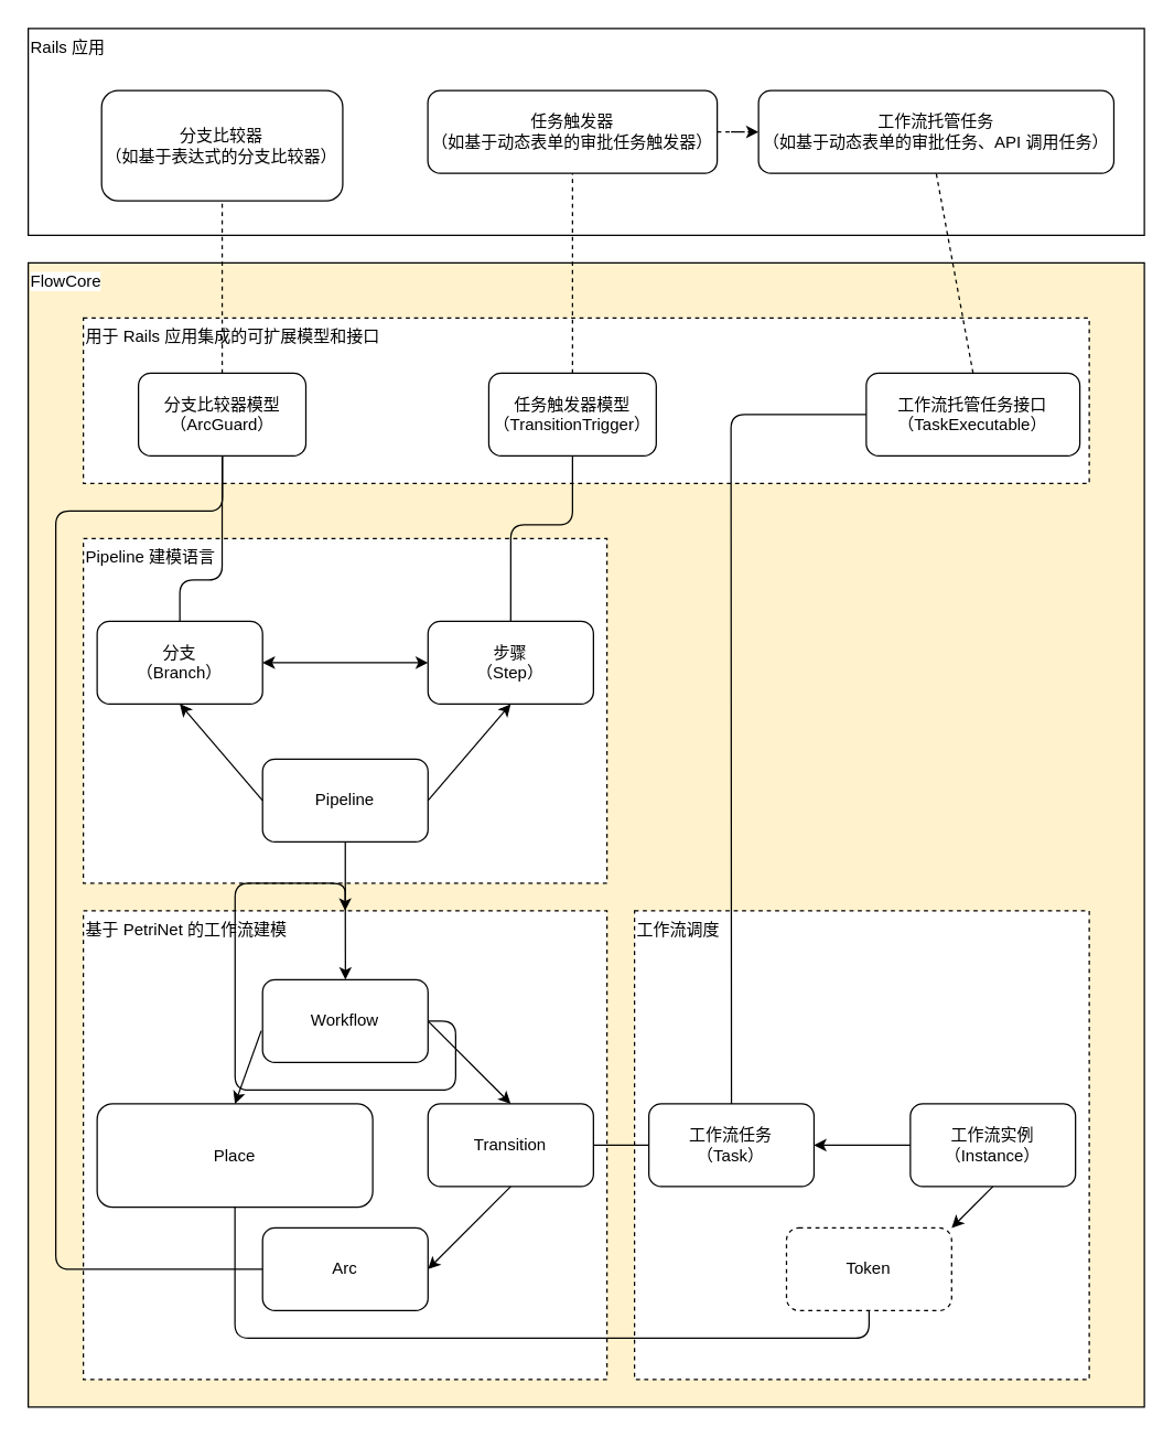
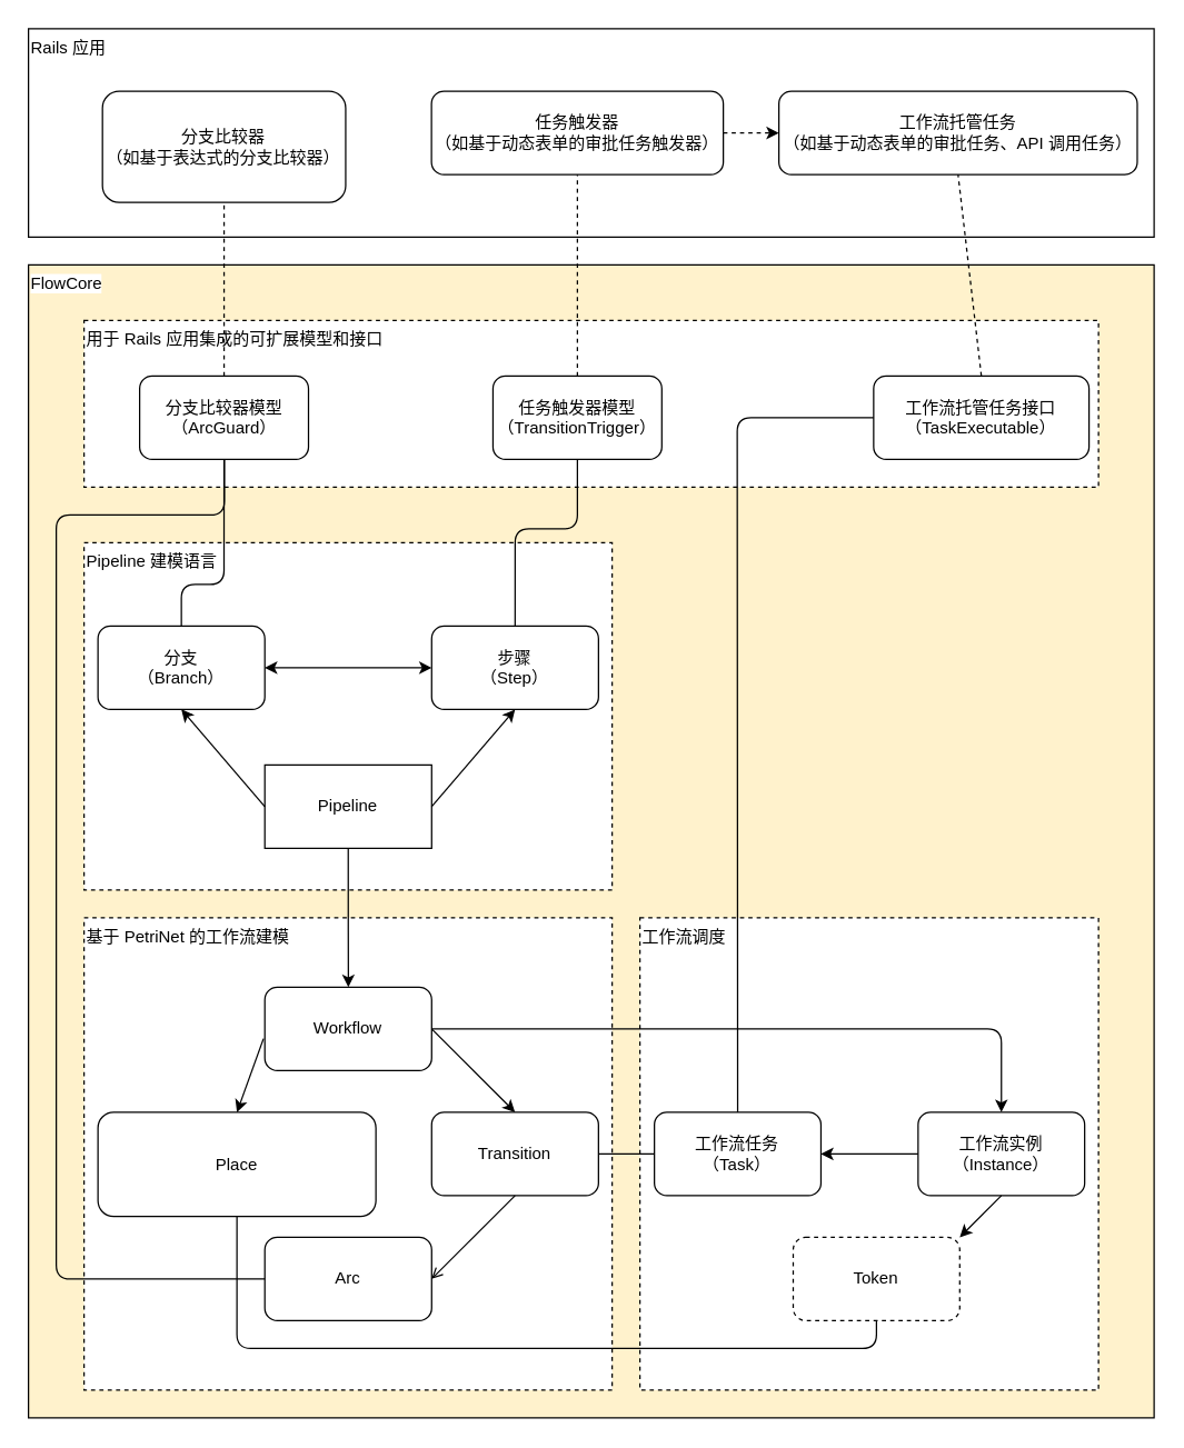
- <mxCell id="10" value="工作流托管任务&lt;br&gt;（如基于动态表单的审批任务、API 调用任务）" style="rounded=1;whiteSpace=wrap;html=1;labelBackgroundColor=#ffffff;align=center;" parent="6" vertex="1"><mxGeometry x="530" y="45" width="257.88" height="60" as="geometry" /></mxCell>
+ <mxCell id="10" value="工作流托管任务&lt;br&gt;（如基于动态表单的审批任务、API 调用任务）" style="rounded=1;whiteSpace=wrap;html=1;labelBackgroundColor=#ffffff;align=center;" parent="6" vertex="1"><mxGeometry x="540" y="45" width="257.88" height="60" as="geometry" /></mxCell>
- <mxCell id="24" value="Pipeline" style="rounded=1;whiteSpace=wrap;html=1;" parent="22" vertex="1"><mxGeometry x="130.066" y="160" width="120.057" height="60" as="geometry" /></mxCell>
+ <mxCell id="24" value="Pipeline" style="whiteSpace=wrap;html=1;rounded=0;" parent="22" vertex="1"><mxGeometry x="130.066" y="160" width="120.057" height="60" as="geometry" /></mxCell>
- <mxCell id="37" style="edgeStyle=orthogonalEdgeStyle;rounded=1;orthogonalLoop=1;jettySize=auto;html=1;exitX=1;exitY=0.5;exitDx=0;exitDy=0;" parent="1" source="15" target="14" edge="1"><mxGeometry relative="1" as="geometry" /></mxCell>
+ <mxCell id="37" style="edgeStyle=orthogonalEdgeStyle;rounded=1;orthogonalLoop=1;jettySize=auto;html=1;exitX=1;exitY=0.5;exitDx=0;exitDy=0;entryX=0.5;entryY=0;entryDx=0;entryDy=0;" parent="1" source="15" target="33" edge="1"><mxGeometry relative="1" as="geometry" /></mxCell>
- <mxCell id="21" style="edgeStyle=none;rounded=0;orthogonalLoop=1;jettySize=auto;html=1;exitX=0.5;exitY=1;exitDx=0;exitDy=0;entryX=1;entryY=0.5;entryDx=0;entryDy=0;" parent="13" source="17" target="18" edge="1"><mxGeometry relative="1" as="geometry" /></mxCell>
+ <mxCell id="21" style="edgeStyle=none;rounded=0;orthogonalLoop=1;jettySize=auto;html=1;exitX=0.5;exitY=1;exitDx=0;exitDy=0;entryX=1;entryY=0.5;entryDx=0;entryDy=0;endArrow=open;" parent="13" source="17" target="18" edge="1"><mxGeometry relative="1" as="geometry" /></mxCell>
